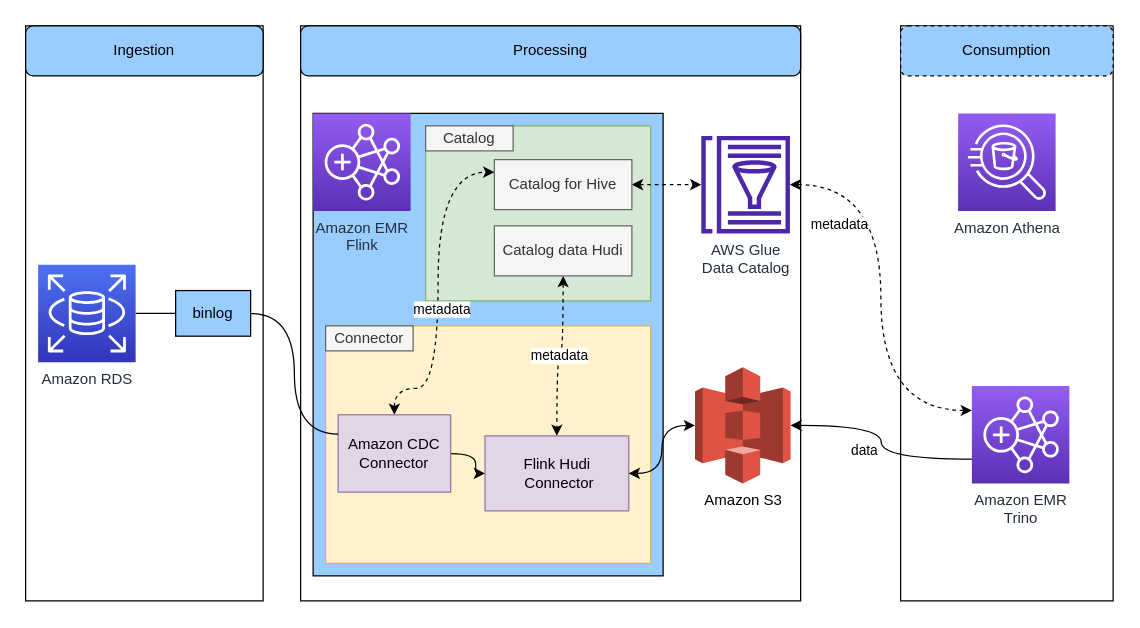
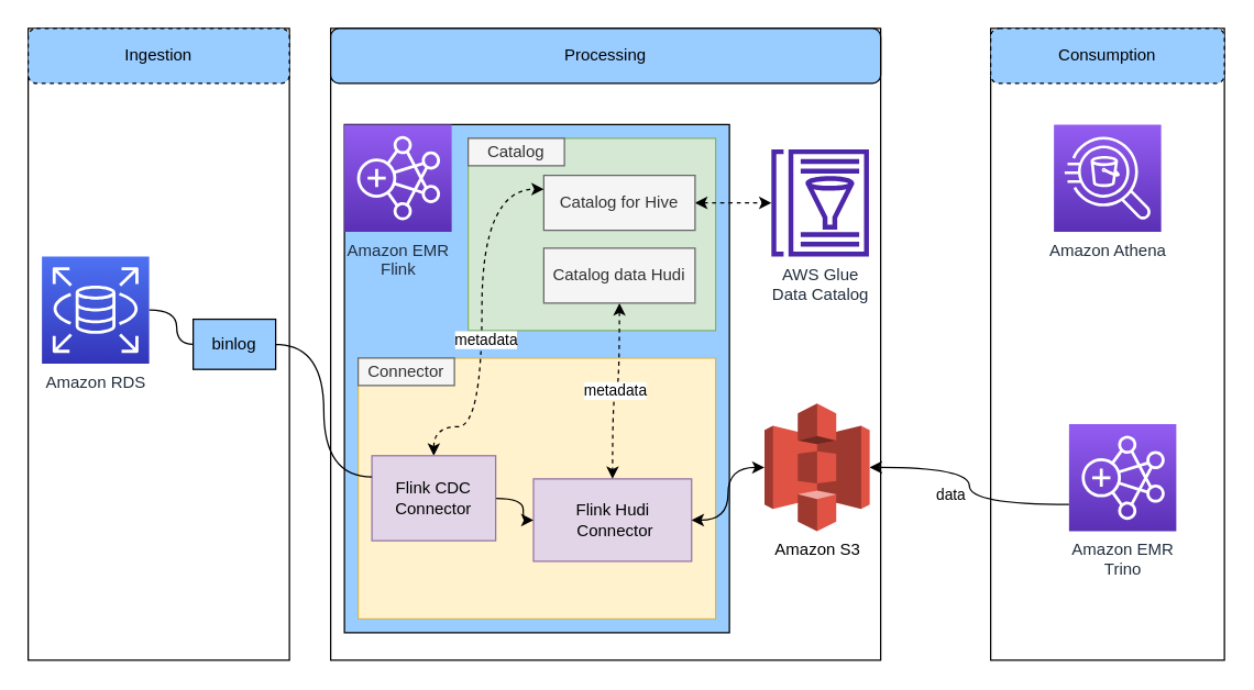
- <mxCell id="9" value="Ingestion" style="rounded=1;whiteSpace=wrap;html=1;fillColor=#99CCFF;" parent="1" vertex="1"><mxGeometry x="20" y="20" width="190" height="40" as="geometry" /></mxCell>
+ <mxCell id="9" value="Ingestion" style="rounded=1;whiteSpace=wrap;html=1;fillColor=#99CCFF;dashed=1;" parent="1" vertex="1"><mxGeometry x="20" y="20" width="190" height="40" as="geometry" /></mxCell>
- <mxCell id="11" style="edgeStyle=orthogonalEdgeStyle;curved=1;orthogonalLoop=1;jettySize=auto;html=1;entryX=0;entryY=0.25;entryDx=0;entryDy=0;entryPerimeter=0;dashed=1;startArrow=classic;startFill=1;" parent="1" source="13" target="8" edge="1"><mxGeometry relative="1" as="geometry" /></mxCell>
- <mxCell id="12" value="metadata" style="edgeLabel;html=1;align=center;verticalAlign=middle;resizable=0;points=[];" parent="11" vertex="1" connectable="0"><mxGeometry x="-0.113" y="1" relative="1" as="geometry"><mxPoint x="-35" y="-41" as="offset" /></mxGeometry></mxCell>
- <mxCell id="6" value="Amazon RDS" style="sketch=0;points=[[0,0,0],[0.25,0,0],[0.5,0,0],[0.75,0,0],[1,0,0],[0,1,0],[0.25,1,0],[0.5,1,0],[0.75,1,0],[1,1,0],[0,0.25,0],[0,0.5,0],[0,0.75,0],[1,0.25,0],[1,0.5,0],[1,0.75,0]];outlineConnect=0;fontColor=#232F3E;gradientColor=#4D72F3;gradientDirection=north;fillColor=#3334B9;strokeColor=#ffffff;dashed=0;verticalLabelPosition=bottom;verticalAlign=top;align=center;html=1;fontSize=12;fontStyle=0;aspect=fixed;shape=mxgraph.aws4.resourceIcon;resIcon=mxgraph.aws4.rds;" parent="1" vertex="1"><mxGeometry x="30" y="211" width="78" height="78" as="geometry" /></mxCell>
+ <mxCell id="6" value="Amazon RDS" style="sketch=0;points=[[0,0,0],[0.25,0,0],[0.5,0,0],[0.75,0,0],[1,0,0],[0,1,0],[0.25,1,0],[0.5,1,0],[0.75,1,0],[1,1,0],[0,0.25,0],[0,0.5,0],[0,0.75,0],[1,0.25,0],[1,0.5,0],[1,0.75,0]];outlineConnect=0;fontColor=#232F3E;gradientColor=#4D72F3;gradientDirection=north;fillColor=#3334B9;strokeColor=#ffffff;dashed=0;verticalLabelPosition=bottom;verticalAlign=top;align=center;html=1;fontSize=12;fontStyle=0;aspect=fixed;shape=mxgraph.aws4.resourceIcon;resIcon=mxgraph.aws4.rds;" parent="1" vertex="1"><mxGeometry x="30" y="186" width="78" height="78" as="geometry" /></mxCell>
- <mxCell id="30" value="Amazon CDC&lt;br&gt;Connector" style="rounded=0;whiteSpace=wrap;html=1;fillColor=#e1d5e7;strokeColor=#9673a6;" parent="1" vertex="1"><mxGeometry x="270" y="331.13" width="90" height="61.87" as="geometry" /></mxCell>
+ <mxCell id="30" value="Flink CDC&lt;br&gt;Connector" style="rounded=0;whiteSpace=wrap;html=1;fillColor=#e1d5e7;strokeColor=#9673a6;" parent="1" vertex="1"><mxGeometry x="270" y="331.13" width="90" height="61.87" as="geometry" /></mxCell>
